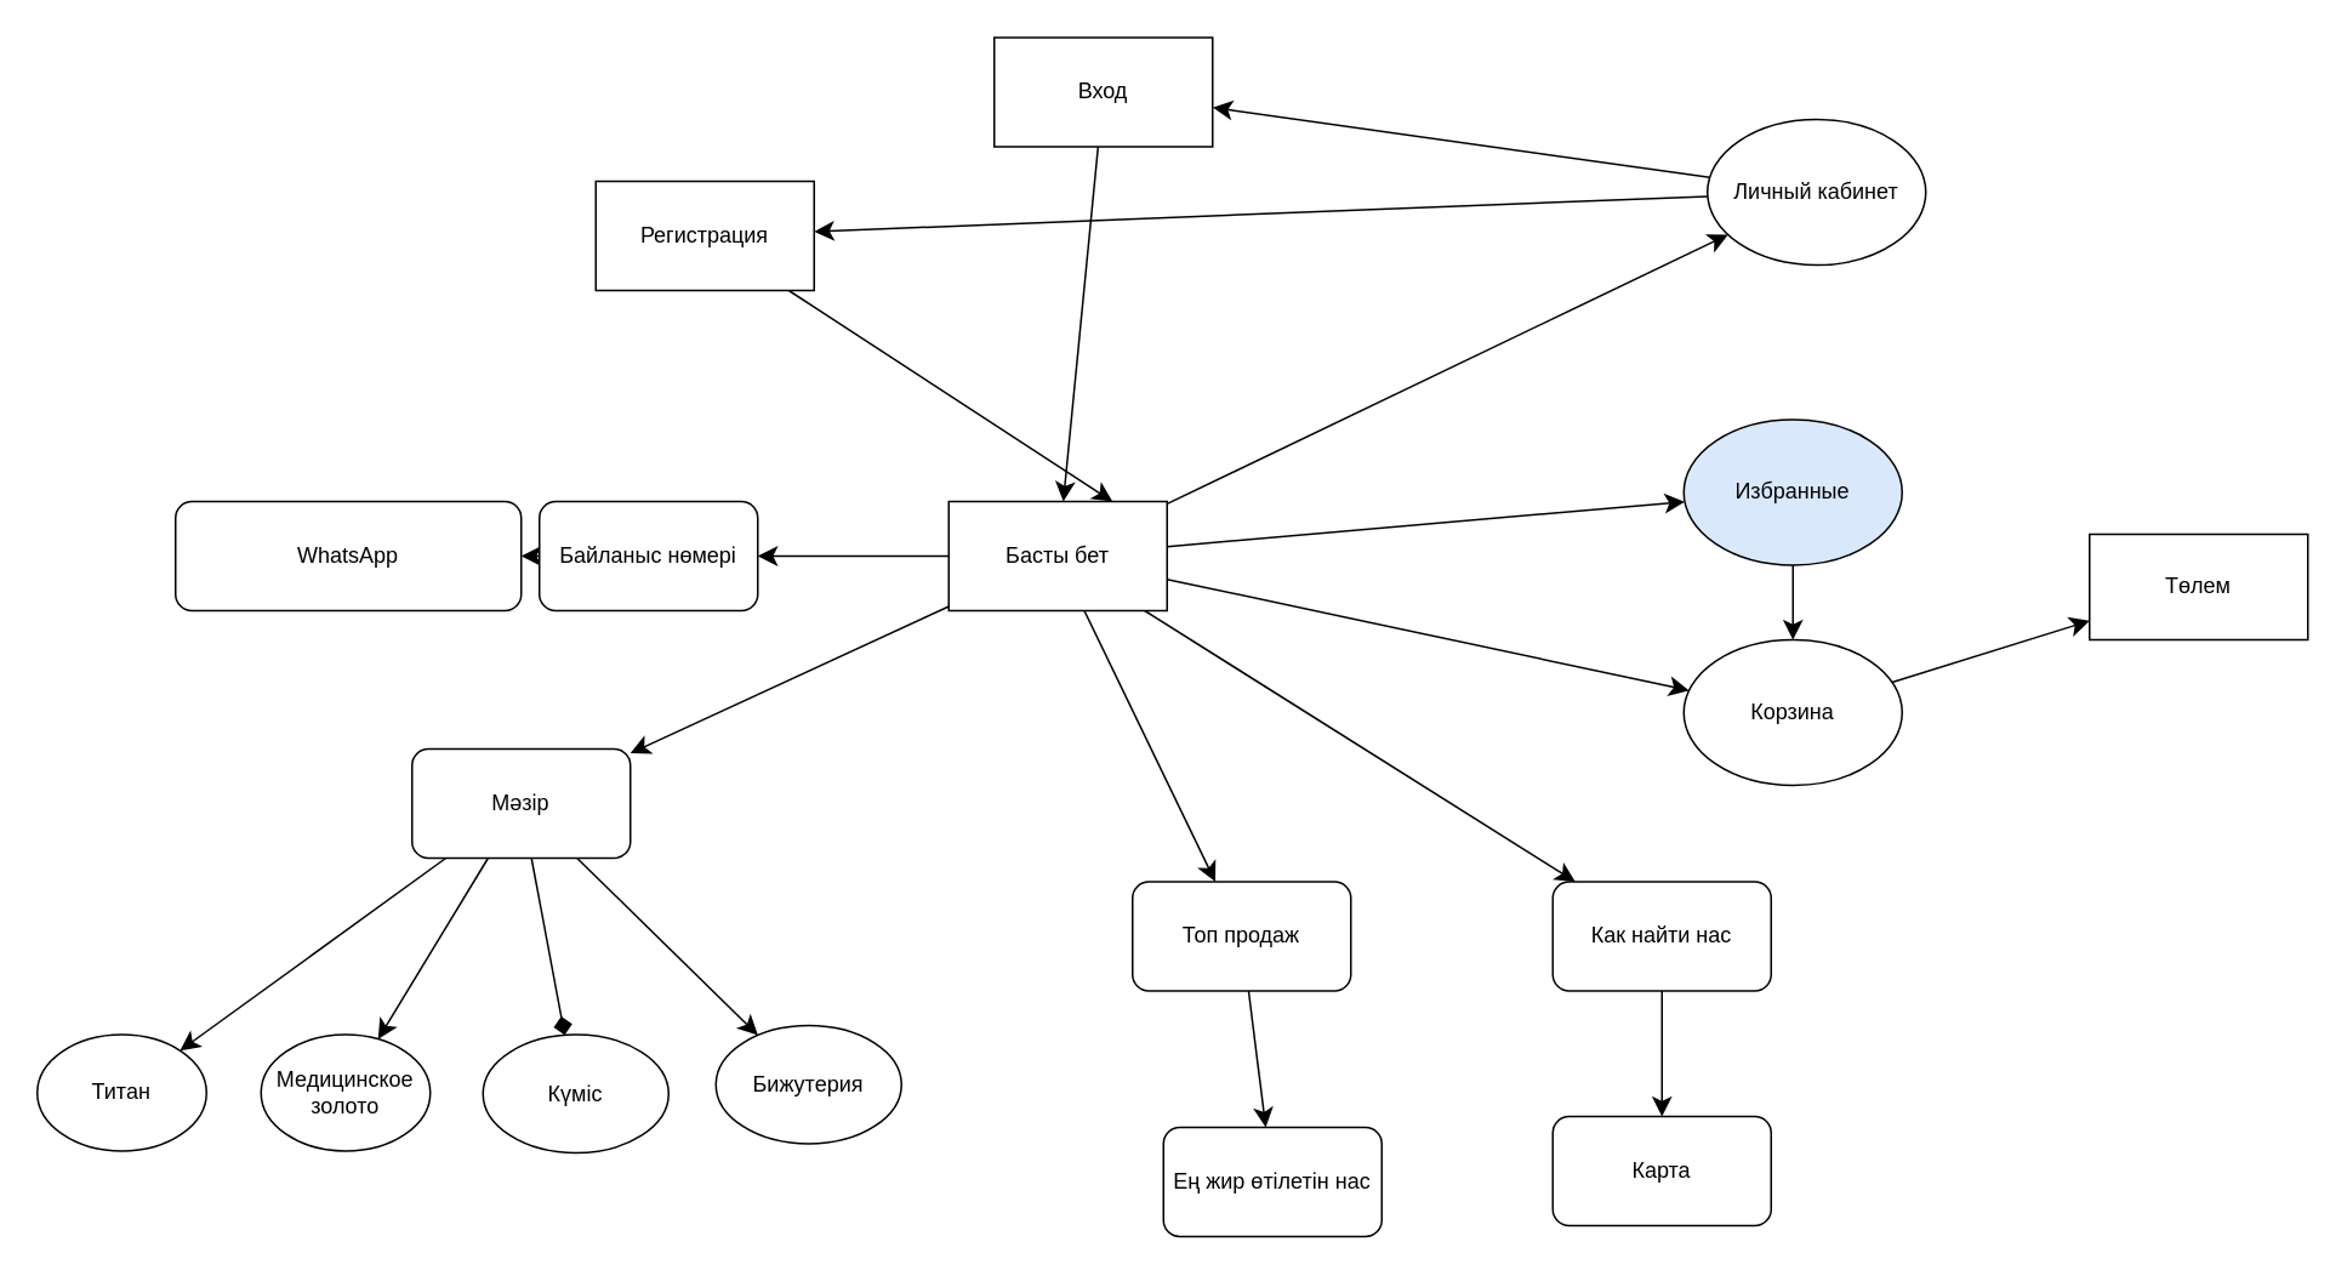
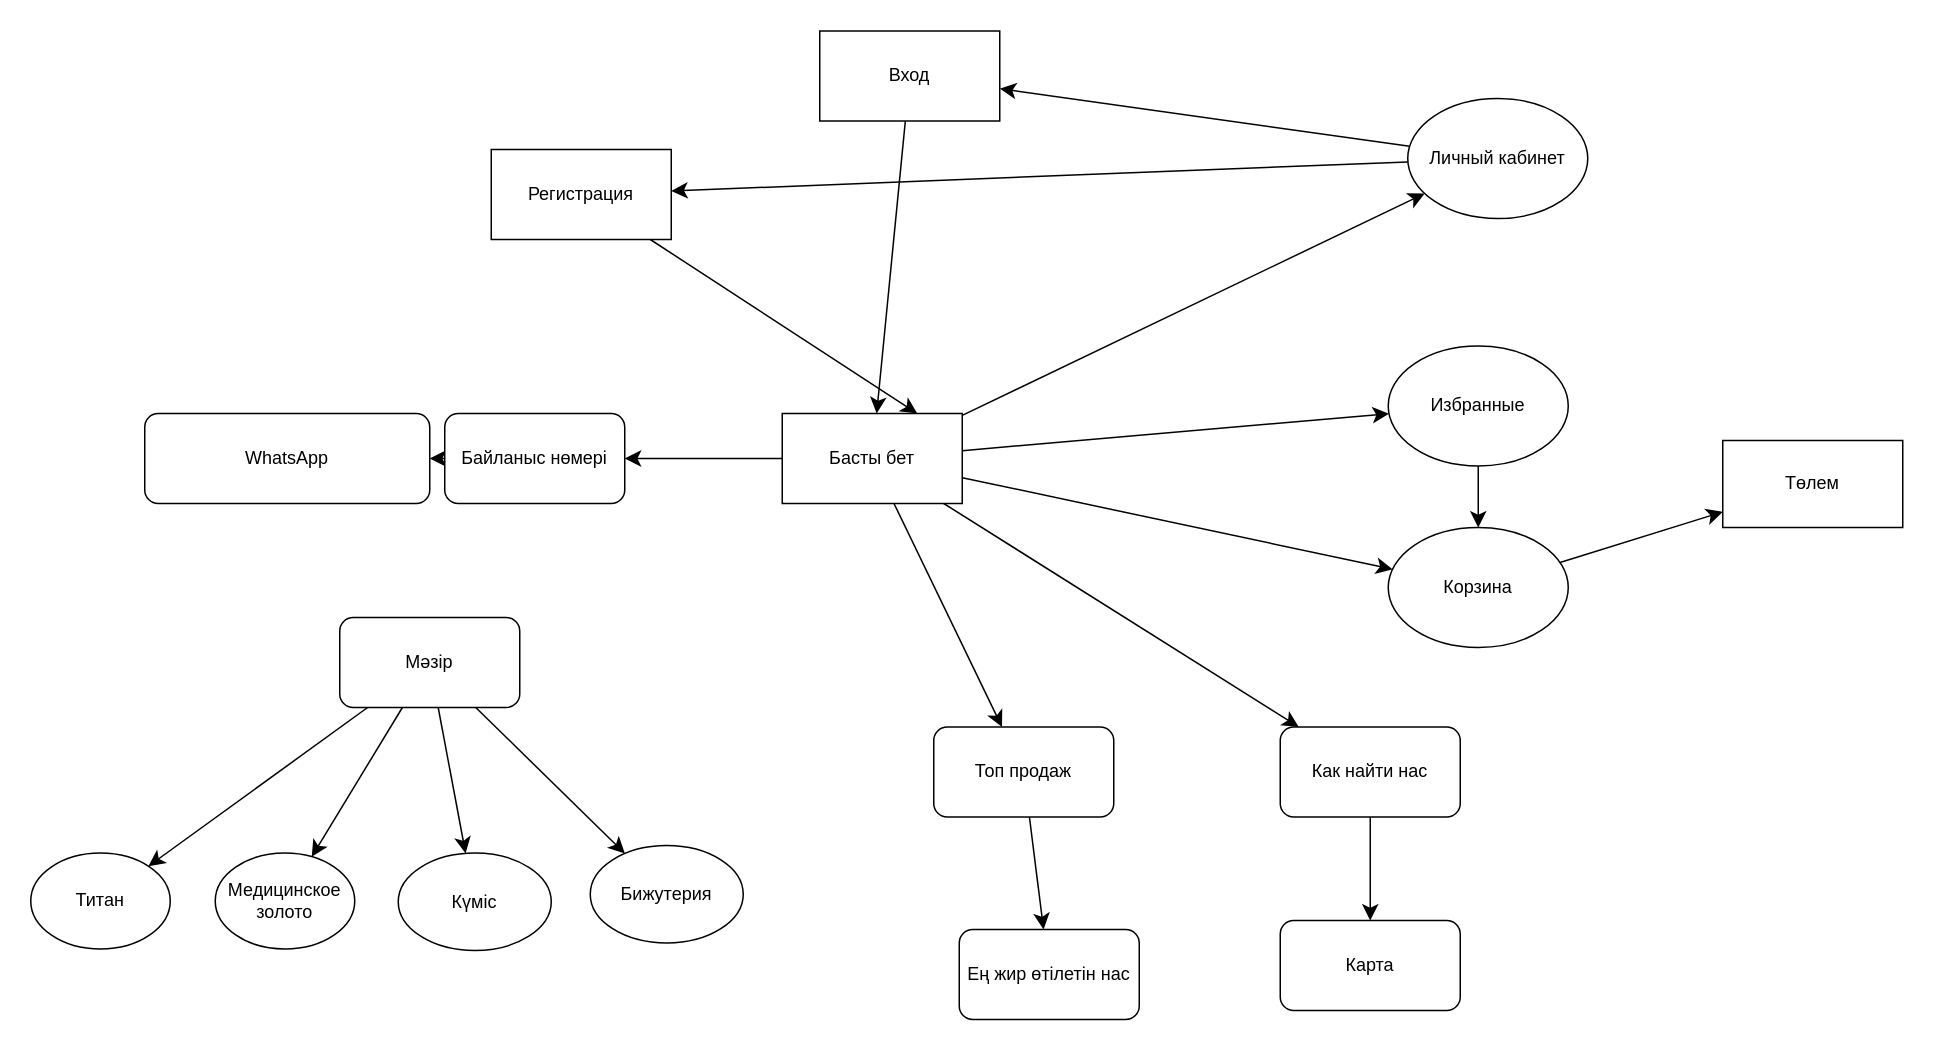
- <mxCell id="29" value="Избранные" style="ellipse;whiteSpace=wrap;html=1;fillColor=#dae8fc;" vertex="1" parent="1"><mxGeometry x="925" y="230" width="120" height="80" as="geometry" /></mxCell>
+ <mxCell id="29" value="Избранные" style="ellipse;whiteSpace=wrap;html=1;" vertex="1" parent="1"><mxGeometry x="925" y="230" width="120" height="80" as="geometry" /></mxCell>
- <mxCell id="3" style="edgeStyle=none;curved=1;rounded=0;orthogonalLoop=1;jettySize=auto;html=1;fontSize=12;startSize=8;endSize=8;" edge="1" parent="1" source="9" target="14"><mxGeometry relative="1" as="geometry" /></mxCell>
- <mxCell id="12" style="edgeStyle=none;curved=1;rounded=0;orthogonalLoop=1;jettySize=auto;html=1;fontSize=12;startSize=8;endSize=8;endArrow=diamond;" edge="1" parent="1" source="14" target="17"><mxGeometry relative="1" as="geometry" /></mxCell>
+ <mxCell id="12" style="edgeStyle=none;curved=1;rounded=0;orthogonalLoop=1;jettySize=auto;html=1;fontSize=12;startSize=8;endSize=8;" edge="1" parent="1" source="14" target="17"><mxGeometry relative="1" as="geometry" /></mxCell>
